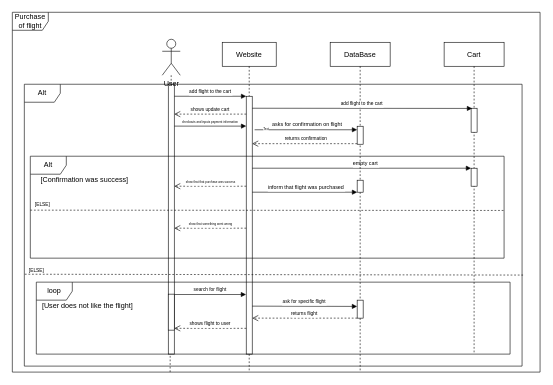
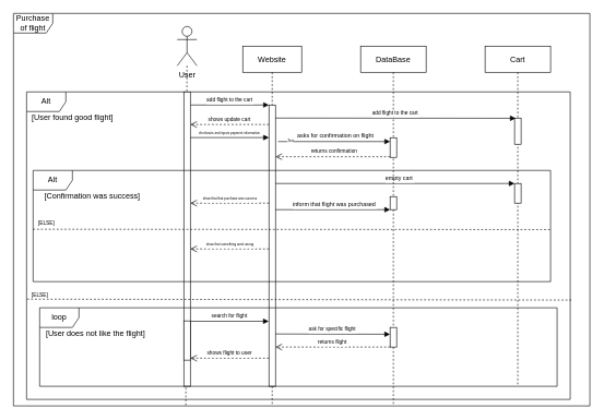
- <mxCell id="16" value="User&lt;br&gt;" style="shape=umlActor;verticalLabelPosition=bottom;verticalAlign=top;html=1;outlineConnect=0;" vertex="1" parent="1"><mxGeometry x="270" y="65" width="30" height="60" as="geometry" /></mxCell>
+ <mxCell id="16" value="User&lt;br&gt;" style="shape=umlActor;verticalLabelPosition=bottom;verticalAlign=top;html=1;outlineConnect=0;" vertex="1" parent="1"><mxGeometry x="270" y="40" width="30" height="60" as="geometry" /></mxCell>
+ <mxCell id="17" value="[User found good flight]" style="text;html=1;align=center;verticalAlign=middle;resizable=0;points=[];autosize=1;strokeColor=none;fillColor=none;" vertex="1" parent="1"><mxGeometry x="40" y="170" width="140" height="20" as="geometry" /></mxCell>
